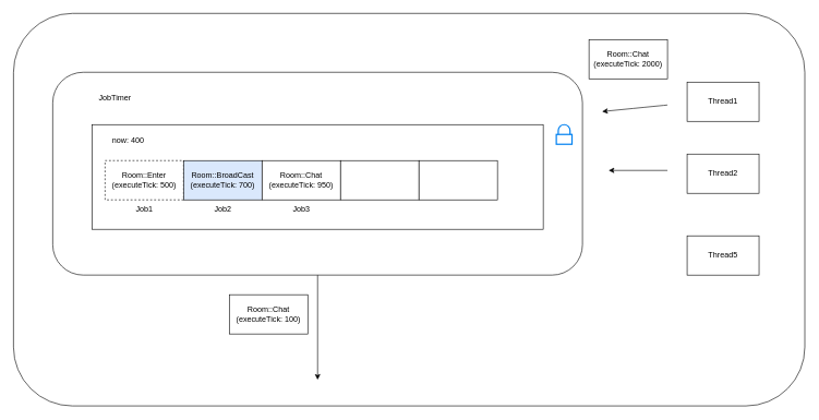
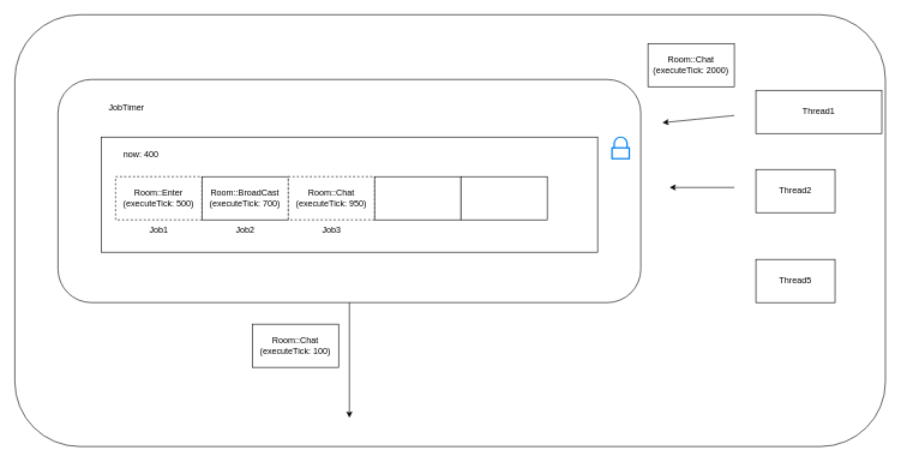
- <mxCell id="11" value="&lt;font&gt;Thread1&lt;/font&gt;" style="rounded=0;whiteSpace=wrap;html=1;" parent="1" vertex="1"><mxGeometry x="1050" y="125" width="110" height="60" as="geometry" /></mxCell>
+ <mxCell id="11" value="&lt;font&gt;Thread1&lt;/font&gt;" style="rounded=0;whiteSpace=wrap;html=1;" parent="1" vertex="1"><mxGeometry x="1050" y="125" width="175" height="60" as="geometry" /></mxCell>
- <mxCell id="15" value="Room::BroadCast&lt;br&gt;(executeTick: 700)" style="rounded=0;whiteSpace=wrap;html=1;fillColor=#dae8fc;" parent="1" vertex="1"><mxGeometry x="280" y="245" width="120" height="60" as="geometry" /></mxCell>
+ <mxCell id="15" value="Room::BroadCast&lt;br&gt;(executeTick: 700)" style="rounded=0;whiteSpace=wrap;html=1;" parent="1" vertex="1"><mxGeometry x="280" y="245" width="120" height="60" as="geometry" /></mxCell>
- <mxCell id="17" value="Room::Chat&lt;br&gt;(executeTick: 950)" style="rounded=0;whiteSpace=wrap;html=1;" parent="1" vertex="1"><mxGeometry x="400" y="245" width="120" height="60" as="geometry" /></mxCell>
+ <mxCell id="17" value="Room::Chat&lt;br&gt;(executeTick: 950)" style="rounded=0;whiteSpace=wrap;html=1;dashed=1;" parent="1" vertex="1"><mxGeometry x="400" y="245" width="120" height="60" as="geometry" /></mxCell>
